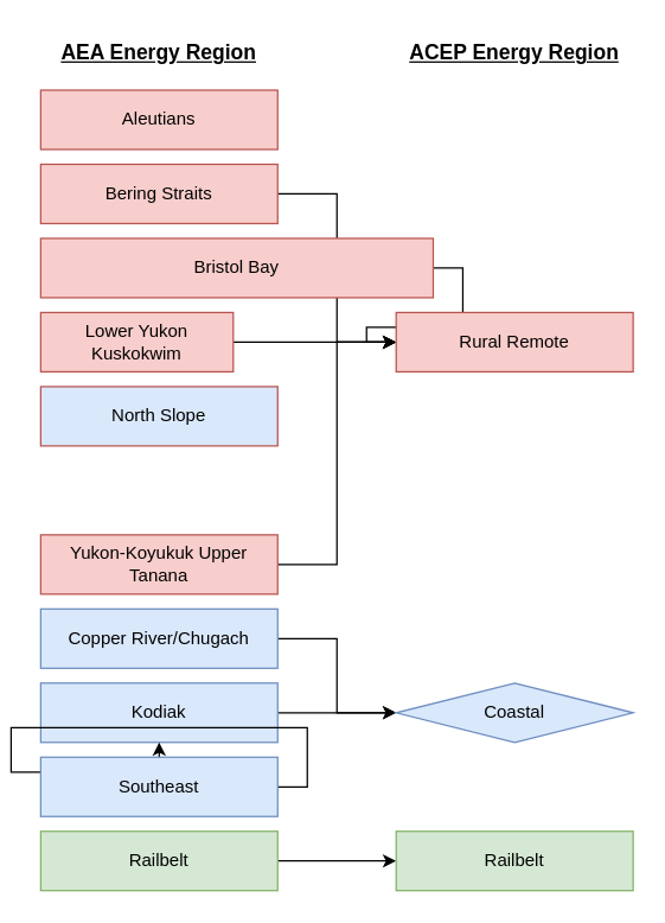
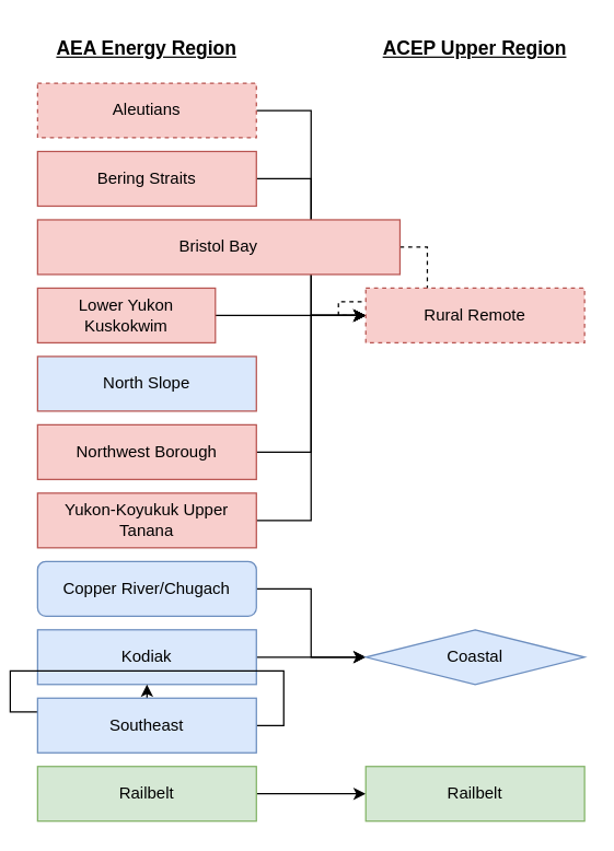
- <mxCell id="27" value="&lt;b&gt;&lt;font style=&quot;font-size: 14px;&quot;&gt;ACEP Energy Region&lt;/font&gt;&lt;/b&gt;" style="text;html=1;align=center;verticalAlign=middle;whiteSpace=wrap;rounded=0;fontStyle=4" vertex="1" parent="1"><mxGeometry x="260" y="20" width="160" height="30" as="geometry" /></mxCell>
+ <mxCell id="27" value="&lt;b&gt;&lt;font style=&quot;font-size: 14px;&quot;&gt;ACEP Upper Region&lt;/font&gt;&lt;/b&gt;" style="text;html=1;align=center;verticalAlign=middle;whiteSpace=wrap;rounded=0;fontStyle=4" vertex="1" parent="1"><mxGeometry x="260" y="20" width="160" height="30" as="geometry" /></mxCell>
- <mxCell id="3" value="Aleutians" style="rounded=0;whiteSpace=wrap;html=1;fillColor=#f8cecc;strokeColor=#b85450;strokeWidth=1;fontStyle=0" vertex="1" parent="1"><mxGeometry x="20" y="60" width="160" height="40" as="geometry" /></mxCell>
+ <mxCell id="3" value="Aleutians" style="rounded=0;whiteSpace=wrap;html=1;fillColor=#f8cecc;strokeColor=#b85450;strokeWidth=1;fontStyle=0;dashed=1;" vertex="1" parent="1"><mxGeometry x="20" y="60" width="160" height="40" as="geometry" /></mxCell>
+ <mxCell id="2" style="edgeStyle=orthogonalEdgeStyle;rounded=0;orthogonalLoop=1;jettySize=auto;html=1;exitX=1;exitY=0.5;exitDx=0;exitDy=0;entryX=0;entryY=0.5;entryDx=0;entryDy=0;strokeWidth=1;fontStyle=0" edge="1" parent="1" source="3" target="23"><mxGeometry relative="1" as="geometry" /></mxCell>
- <mxCell id="6" style="edgeStyle=orthogonalEdgeStyle;rounded=0;orthogonalLoop=1;jettySize=auto;html=1;exitX=1;exitY=0.5;exitDx=0;exitDy=0;entryX=0;entryY=0.5;entryDx=0;entryDy=0;strokeWidth=1;fontStyle=0" edge="1" parent="1" source="7" target="23"><mxGeometry relative="1" as="geometry" /></mxCell>
+ <mxCell id="6" style="edgeStyle=orthogonalEdgeStyle;rounded=0;orthogonalLoop=1;jettySize=auto;html=1;exitX=1;exitY=0.5;exitDx=0;exitDy=0;entryX=0;entryY=0.5;entryDx=0;entryDy=0;strokeWidth=1;fontStyle=0;dashed=1;" edge="1" parent="1" source="7" target="23"><mxGeometry relative="1" as="geometry" /></mxCell>
- <mxCell id="23" value="Rural Remote" style="rounded=0;whiteSpace=wrap;html=1;fillColor=#f8cecc;strokeColor=#b85450;strokeWidth=1;fontStyle=0" vertex="1" parent="1"><mxGeometry x="260" y="210" width="160" height="40" as="geometry" /></mxCell>
+ <mxCell id="23" value="Rural Remote" style="rounded=0;whiteSpace=wrap;html=1;fillColor=#f8cecc;strokeColor=#b85450;strokeWidth=1;fontStyle=0;dashed=1;" vertex="1" parent="1"><mxGeometry x="260" y="210" width="160" height="40" as="geometry" /></mxCell>
+ <mxCell id="12" value="Northwest Borough" style="rounded=0;whiteSpace=wrap;html=1;fillColor=#f8cecc;strokeColor=#b85450;strokeWidth=1;fontStyle=0" vertex="1" parent="1"><mxGeometry x="20" y="310" width="160" height="40" as="geometry" /></mxCell>
+ <mxCell id="11" style="edgeStyle=orthogonalEdgeStyle;rounded=0;orthogonalLoop=1;jettySize=auto;html=1;exitX=1;exitY=0.5;exitDx=0;exitDy=0;entryX=0;entryY=0.5;entryDx=0;entryDy=0;strokeWidth=1;fontStyle=0" edge="1" parent="1" source="12" target="23"><mxGeometry relative="1" as="geometry" /></mxCell>
- <mxCell id="16" value="Copper River/Chugach" style="rounded=0;whiteSpace=wrap;html=1;fillColor=#dae8fc;strokeColor=#6c8ebf;strokeWidth=1;fontStyle=0" vertex="1" parent="1"><mxGeometry x="20" y="410" width="160" height="40" as="geometry" /></mxCell>
+ <mxCell id="16" value="Copper River/Chugach" style="whiteSpace=wrap;html=1;fillColor=#dae8fc;strokeColor=#6c8ebf;strokeWidth=1;fontStyle=0;rounded=1;" vertex="1" parent="1"><mxGeometry x="20" y="410" width="160" height="40" as="geometry" /></mxCell>
